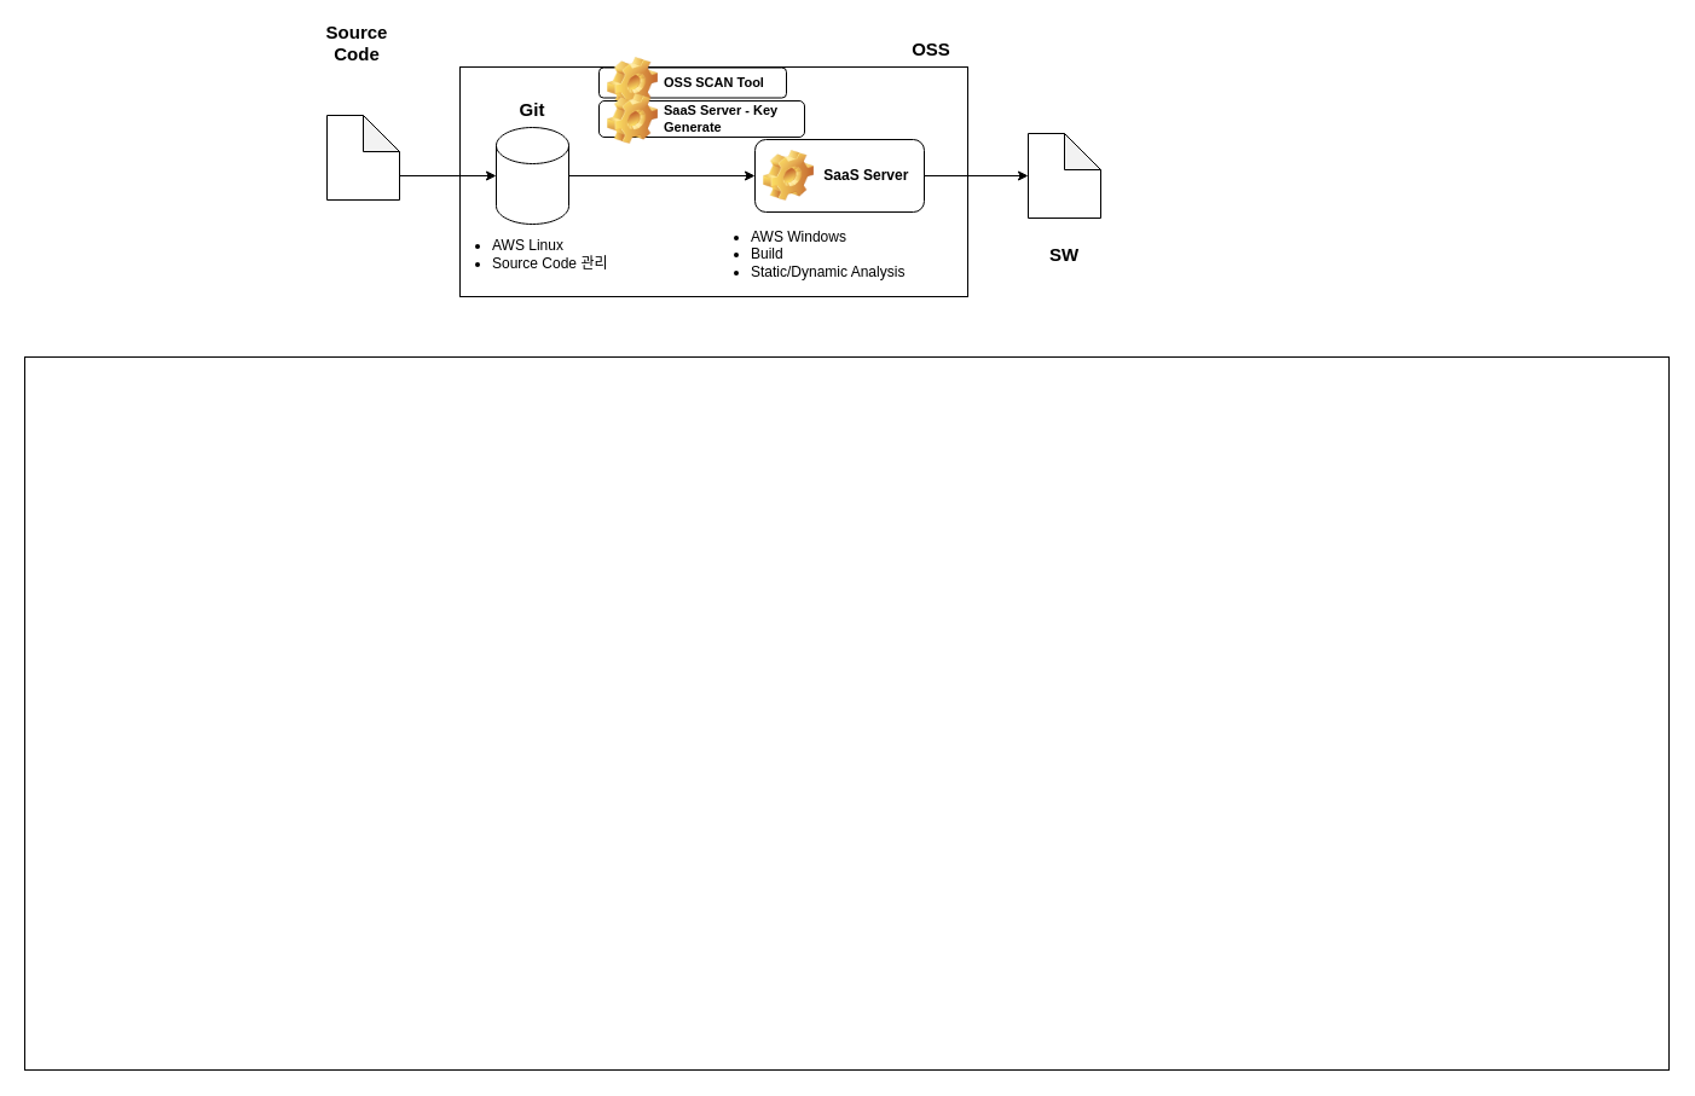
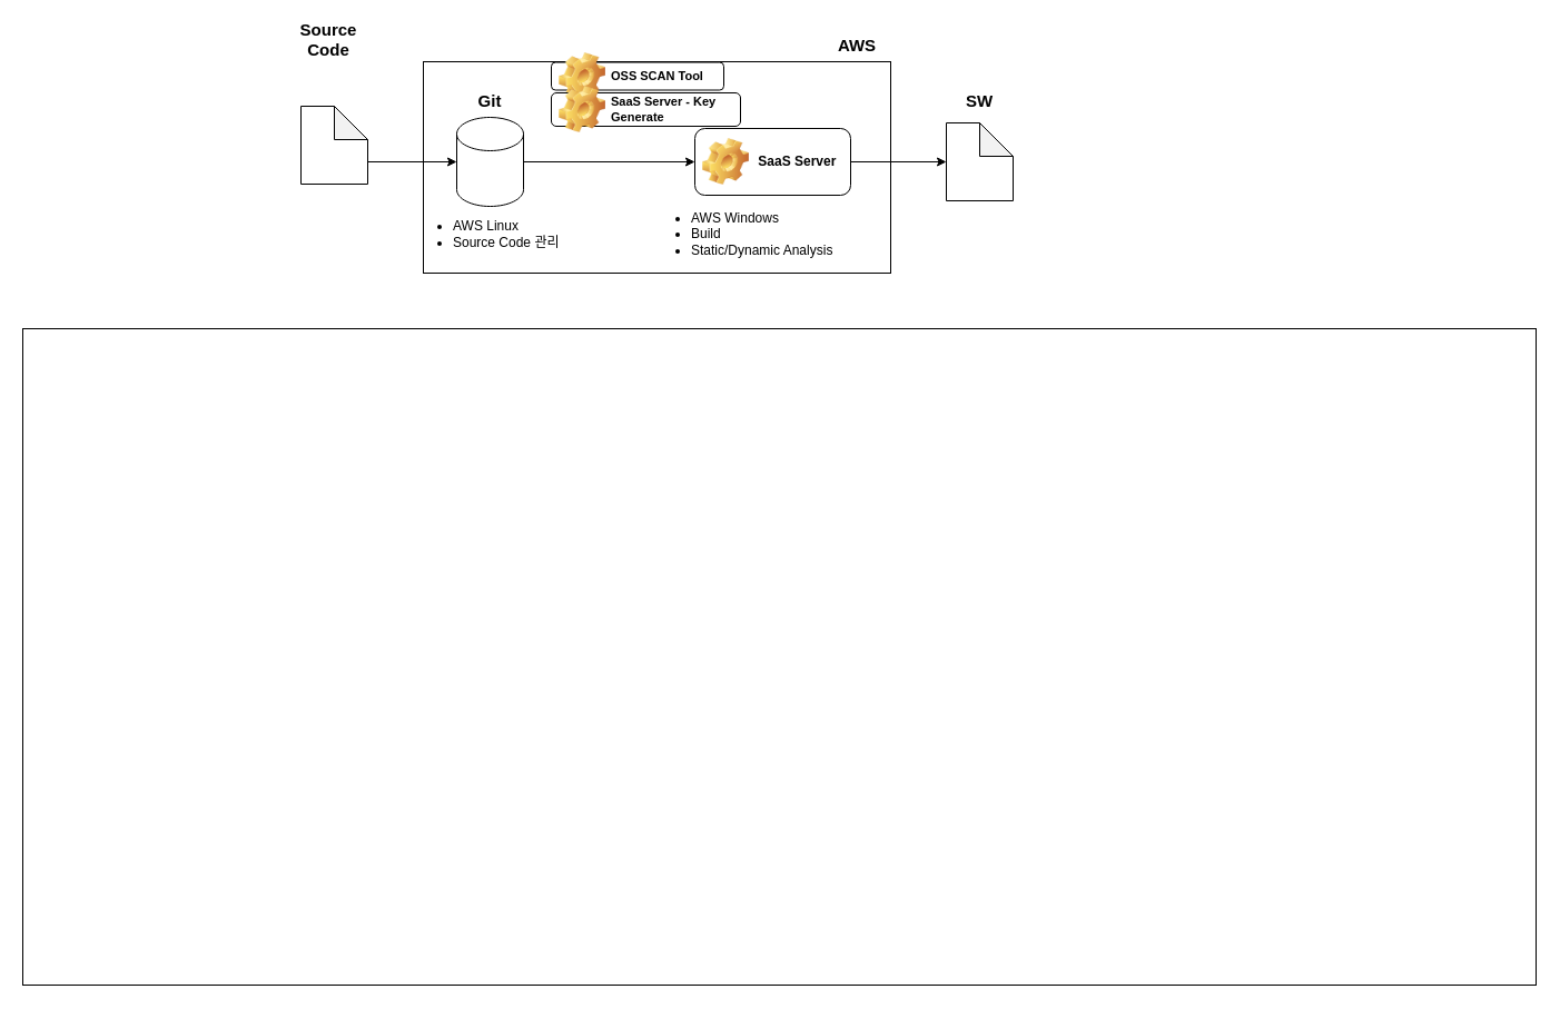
- <mxCell id="12" value="OSS" style="text;strokeColor=none;align=center;fillColor=none;html=1;verticalAlign=middle;whiteSpace=wrap;rounded=0;fontStyle=1;fontSize=15;" parent="1" vertex="1"><mxGeometry x="740" y="25" width="60" height="30" as="geometry" /></mxCell>
+ <mxCell id="12" value="AWS" style="text;strokeColor=none;align=center;fillColor=none;html=1;verticalAlign=middle;whiteSpace=wrap;rounded=0;fontStyle=1;fontSize=15;" parent="1" vertex="1"><mxGeometry x="740" y="25" width="60" height="30" as="geometry" /></mxCell>
- <mxCell id="11" value="SW" style="text;strokeColor=none;align=center;fillColor=none;html=1;verticalAlign=middle;whiteSpace=wrap;rounded=0;fontStyle=1;fontSize=15;" parent="1" vertex="1"><mxGeometry x="850" y="195" width="60" height="30" as="geometry" /></mxCell>
+ <mxCell id="11" value="SW" style="text;strokeColor=none;align=center;fillColor=none;html=1;verticalAlign=middle;whiteSpace=wrap;rounded=0;fontStyle=1;fontSize=15;" parent="1" vertex="1"><mxGeometry x="850" y="75" width="60" height="30" as="geometry" /></mxCell>
